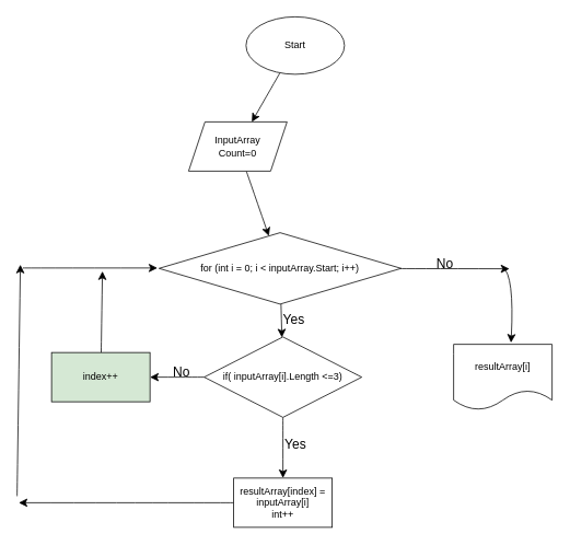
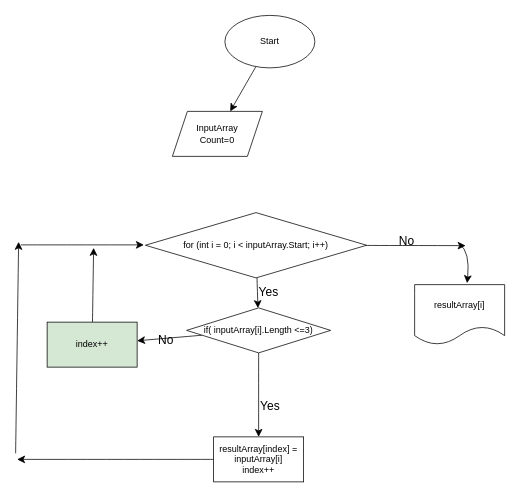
- <mxCell id="4" value="" style="edgeStyle=none;curved=1;rounded=0;orthogonalLoop=1;jettySize=auto;html=1;fontSize=12;startSize=8;endSize=8;" edge="1" parent="1" source="5" target="8"><mxGeometry relative="1" as="geometry" /></mxCell>
- <mxCell id="11" value="if( inputArray[i].Length &amp;lt;=3)" style="rhombus;whiteSpace=wrap;html=1;" vertex="1" parent="1"><mxGeometry x="248" y="410" width="192" height="98" as="geometry" /></mxCell>
+ <mxCell id="11" value="if( inputArray[i].Length &amp;lt;=3)" style="rhombus;whiteSpace=wrap;html=1;" vertex="1" parent="1"><mxGeometry x="248" y="410" width="192" height="60" as="geometry" /></mxCell>
- <mxCell id="12" value="resultArray[i]" style="shape=document;whiteSpace=wrap;html=1;boundedLbl=1;" vertex="1" parent="1"><mxGeometry x="552" y="419" width="120" height="80" as="geometry" /></mxCell>
+ <mxCell id="12" value="resultArray[i]" style="shape=document;whiteSpace=wrap;html=1;boundedLbl=1;" vertex="1" parent="1"><mxGeometry x="552" y="379" width="120" height="80" as="geometry" /></mxCell>
- <mxCell id="14" value="resultArray[index] = inputArray[i]&lt;div&gt;int++&lt;/div&gt;" style="rounded=0;whiteSpace=wrap;html=1;" vertex="1" parent="1"><mxGeometry x="284" y="582" width="120" height="60" as="geometry" /></mxCell>
+ <mxCell id="14" value="resultArray[index] = inputArray[i]&lt;div&gt;index++&lt;/div&gt;" style="rounded=0;whiteSpace=wrap;html=1;" vertex="1" parent="1"><mxGeometry x="284" y="582" width="120" height="60" as="geometry" /></mxCell>
